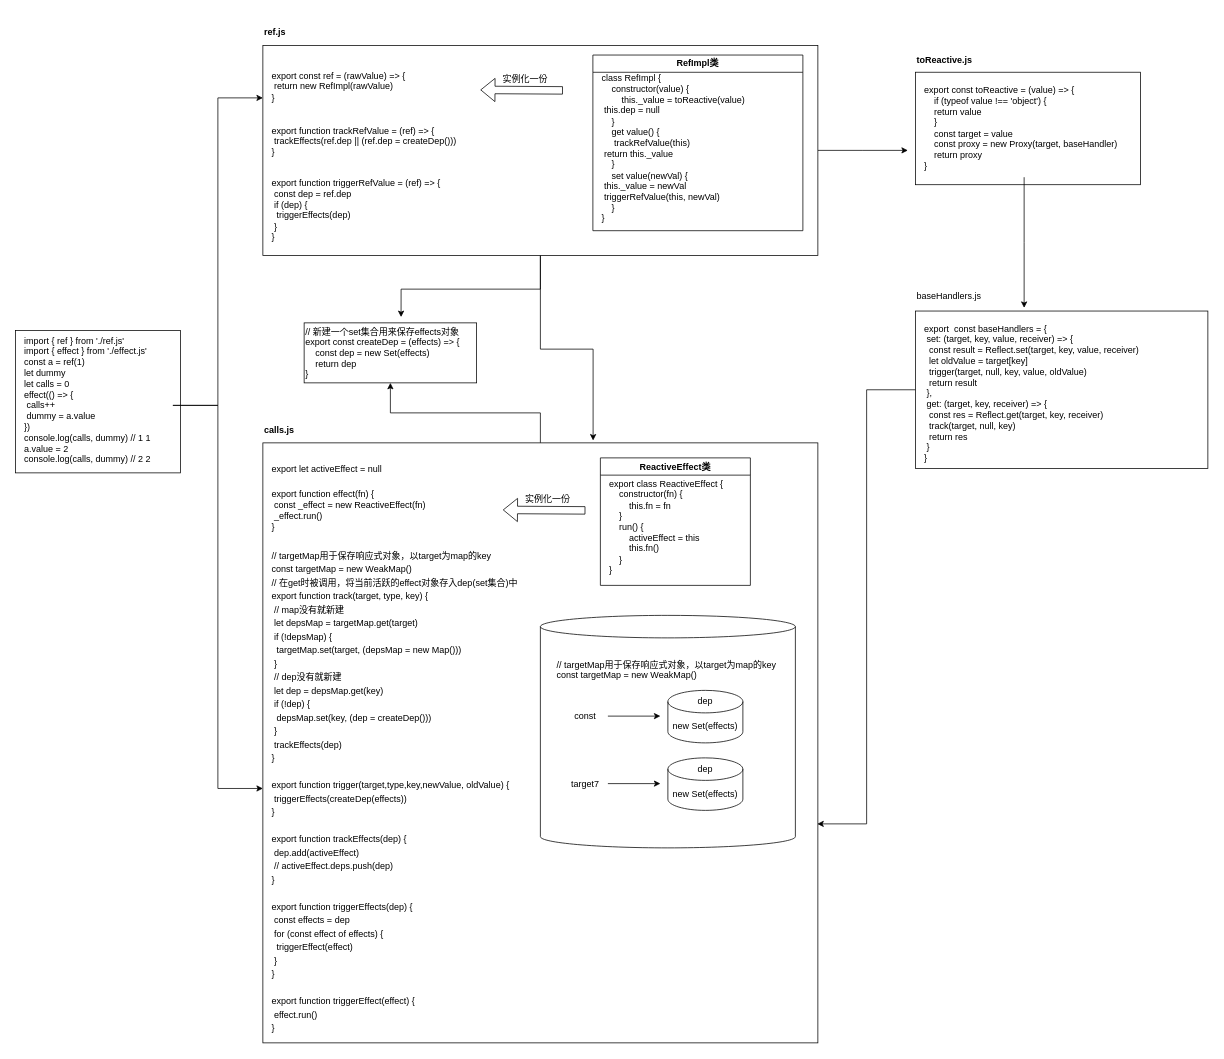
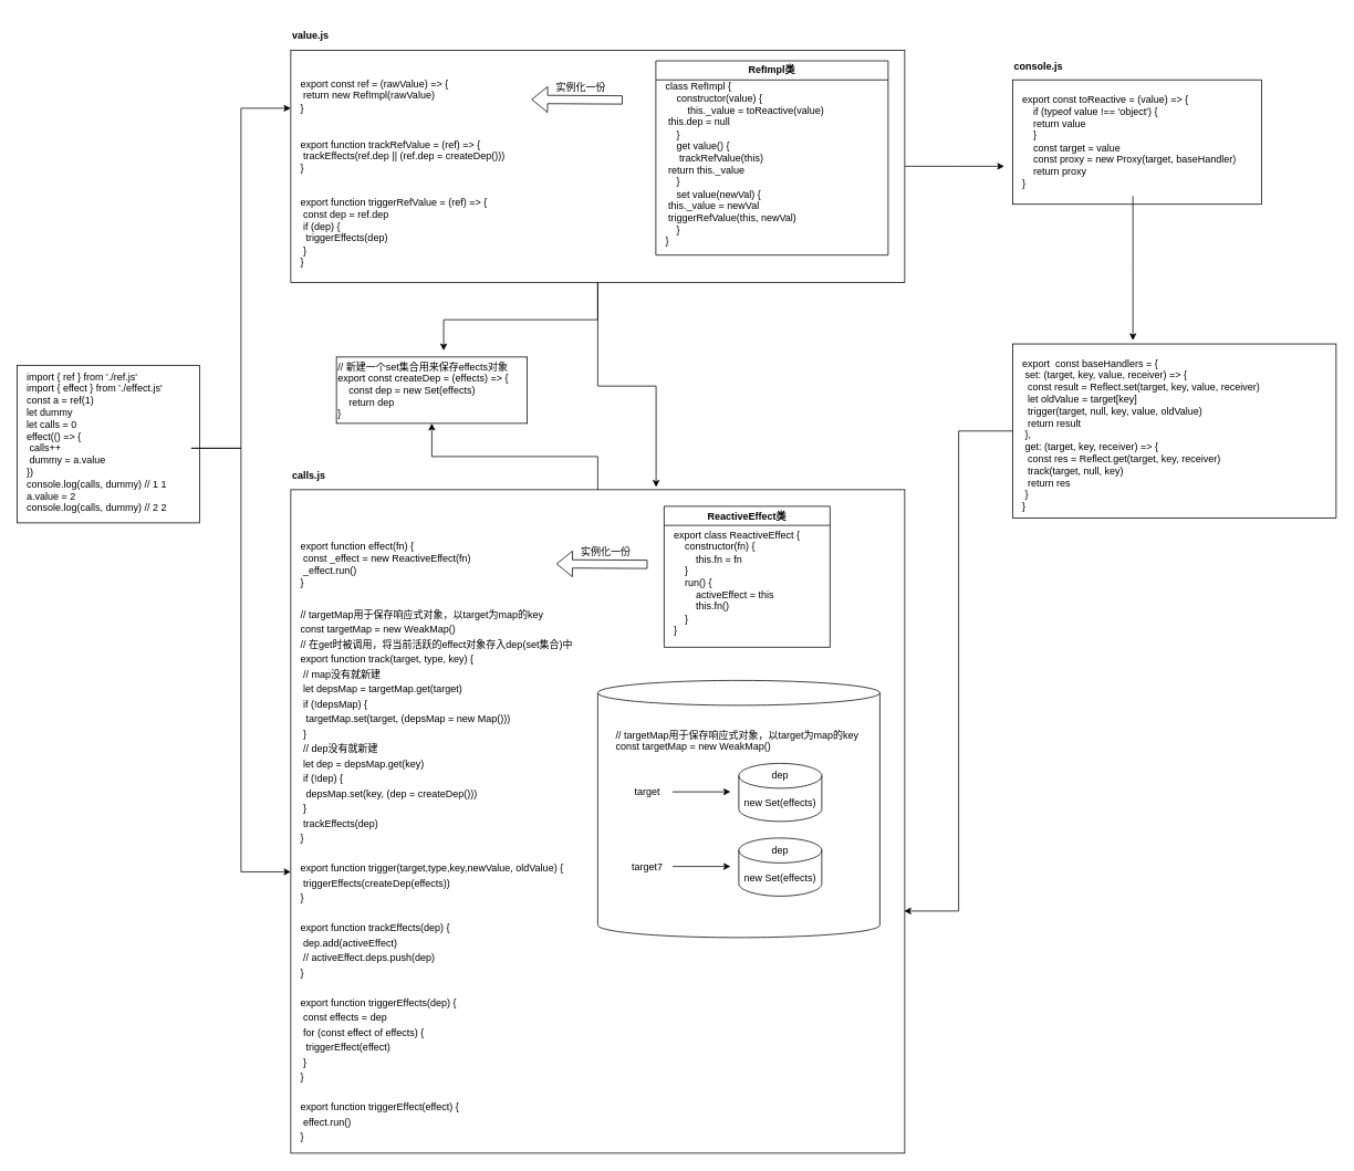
- <mxCell id="16" value="ref.js" style="text;strokeColor=none;align=left;fillColor=none;html=1;verticalAlign=middle;whiteSpace=wrap;rounded=0;fontStyle=1;container=0;" vertex="1" parent="1"><mxGeometry x="350" y="20" width="87" height="45.789" as="geometry" /></mxCell>
+ <mxCell id="16" value="value.js" style="text;strokeColor=none;align=left;fillColor=none;html=1;verticalAlign=middle;whiteSpace=wrap;rounded=0;fontStyle=1;container=0;" vertex="1" parent="1"><mxGeometry x="350" y="20" width="87" height="45.789" as="geometry" /></mxCell>
- <mxCell id="27" value="toReactive.js" style="text;strokeColor=none;align=left;fillColor=none;html=1;verticalAlign=top;whiteSpace=wrap;rounded=0;fontStyle=1;container=0;" vertex="1" parent="25"><mxGeometry y="15.79" width="87" height="30" as="geometry" /></mxCell>
+ <mxCell id="27" value="console.js" style="text;strokeColor=none;align=left;fillColor=none;html=1;verticalAlign=top;whiteSpace=wrap;rounded=0;fontStyle=1;container=0;" vertex="1" parent="25"><mxGeometry y="15.79" width="87" height="30" as="geometry" /></mxCell>
- <mxCell id="34" value="baseHandlers.js" style="text;html=1;strokeColor=none;fillColor=none;align=left;verticalAlign=middle;whiteSpace=wrap;rounded=0;fontFamily=Helvetica;fontColor=#000000;" vertex="1" parent="32"><mxGeometry width="120" height="30" as="geometry" /></mxCell>
- <mxCell id="59" value="export let activeEffect = null" style="text;html=1;strokeColor=none;fillColor=none;align=left;verticalAlign=middle;whiteSpace=wrap;rounded=0;fontFamily=Helvetica;fontColor=#000000;" vertex="1" parent="56"><mxGeometry width="190" height="30" as="geometry" /></mxCell>
- <mxCell id="47" value="const" style="text;html=1;strokeColor=none;fillColor=none;align=center;verticalAlign=middle;whiteSpace=wrap;rounded=0;fontFamily=Helvetica;fontColor=#000000;" vertex="1" parent="46"><mxGeometry y="20" width="60" height="30" as="geometry" /></mxCell>
+ <mxCell id="47" value="target" style="text;html=1;strokeColor=none;fillColor=none;align=center;verticalAlign=middle;whiteSpace=wrap;rounded=0;fontFamily=Helvetica;fontColor=#000000;" vertex="1" parent="46"><mxGeometry y="20" width="60" height="30" as="geometry" /></mxCell>
